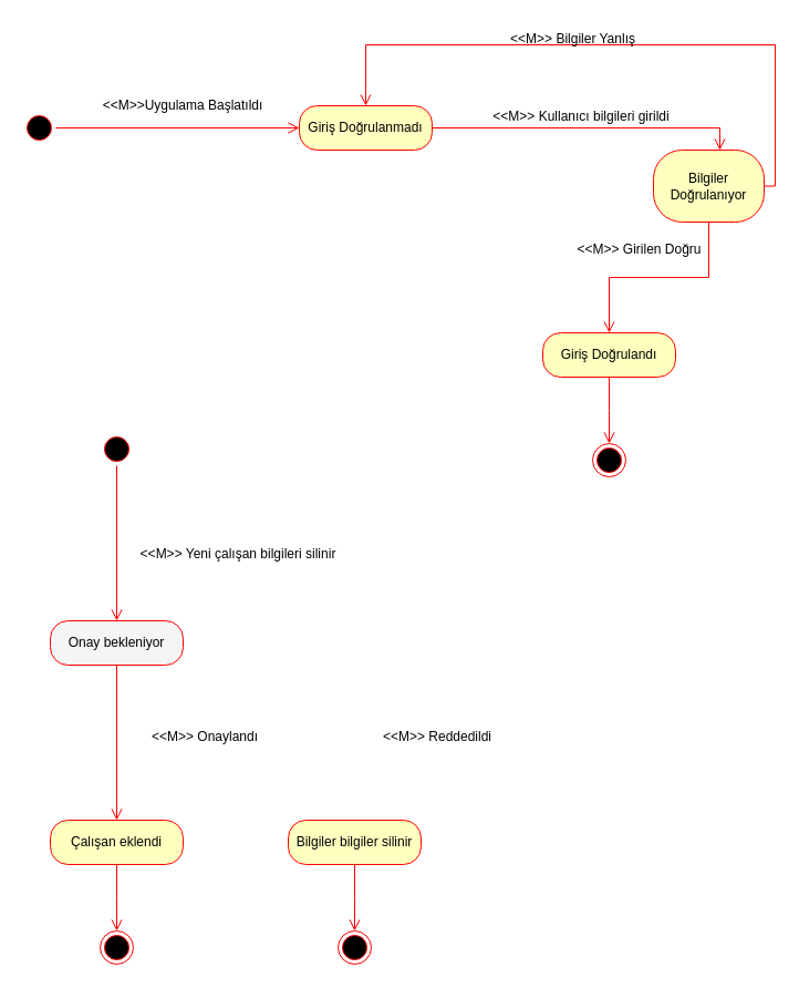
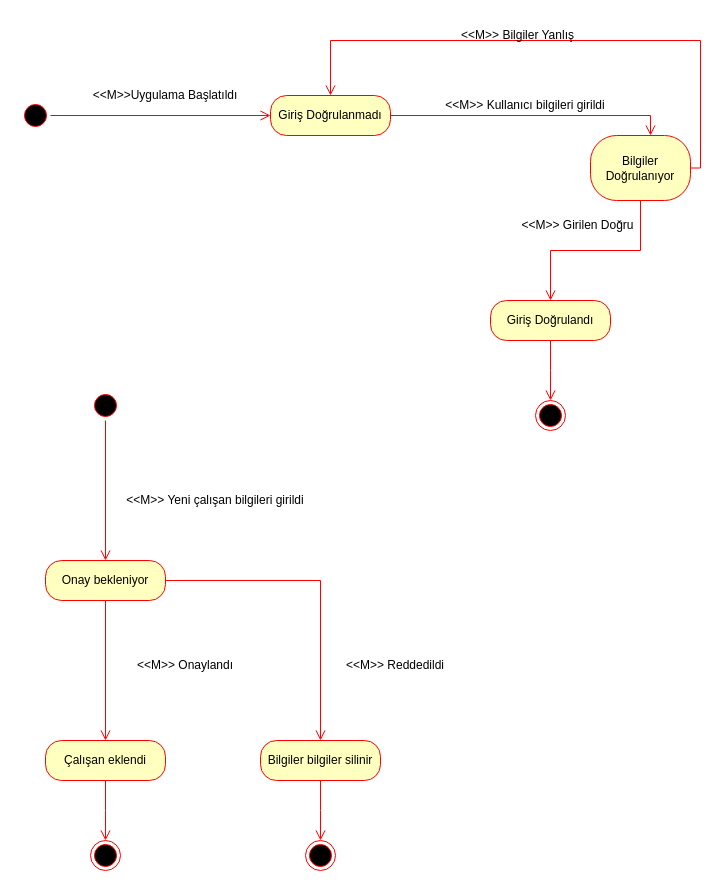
- <mxCell id="20" value="&amp;lt;&amp;lt;M&amp;gt;&amp;gt; Yeni çalışan bilgileri silinir" style="text;html=1;align=center;verticalAlign=middle;whiteSpace=wrap;rounded=0;" vertex="1" parent="1"><mxGeometry x="120" y="485" width="190" height="30" as="geometry" /></mxCell>
+ <mxCell id="20" value="&amp;lt;&amp;lt;M&amp;gt;&amp;gt; Yeni çalışan bilgileri girildi" style="text;html=1;align=center;verticalAlign=middle;whiteSpace=wrap;rounded=0;" vertex="1" parent="1"><mxGeometry x="120" y="485" width="190" height="30" as="geometry" /></mxCell>
- <mxCell id="17" value="Onay bekleniyor" style="rounded=1;whiteSpace=wrap;html=1;arcSize=40;fontColor=#000000;fillColor=#f5f5f5;strokeColor=#ff0000;" vertex="1" parent="1"><mxGeometry x="45" y="560" width="120" height="40" as="geometry" /></mxCell>
+ <mxCell id="17" value="Onay bekleniyor" style="rounded=1;whiteSpace=wrap;html=1;arcSize=40;fontColor=#000000;fillColor=#ffffc0;strokeColor=#ff0000;" vertex="1" parent="1"><mxGeometry x="45" y="560" width="120" height="40" as="geometry" /></mxCell>
+ <mxCell id="25" value="" style="edgeStyle=orthogonalEdgeStyle;html=1;verticalAlign=bottom;endArrow=open;endSize=8;strokeColor=#ff0000;rounded=0;exitX=1;exitY=0.5;exitDx=0;exitDy=0;" edge="1" parent="1" source="17" target="26"><mxGeometry relative="1" as="geometry"><mxPoint x="320" y="720" as="targetPoint" /><mxPoint x="320" y="580" as="sourcePoint" /></mxGeometry></mxCell>
